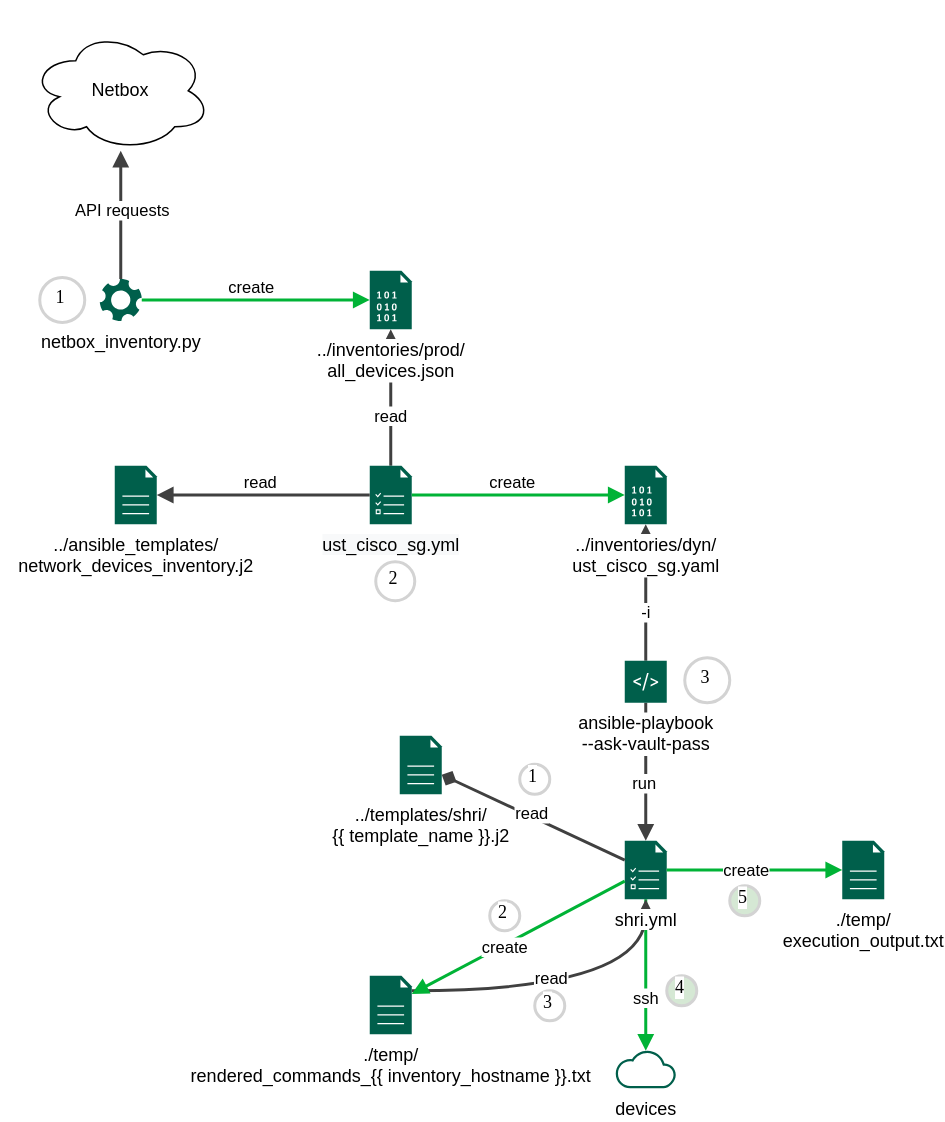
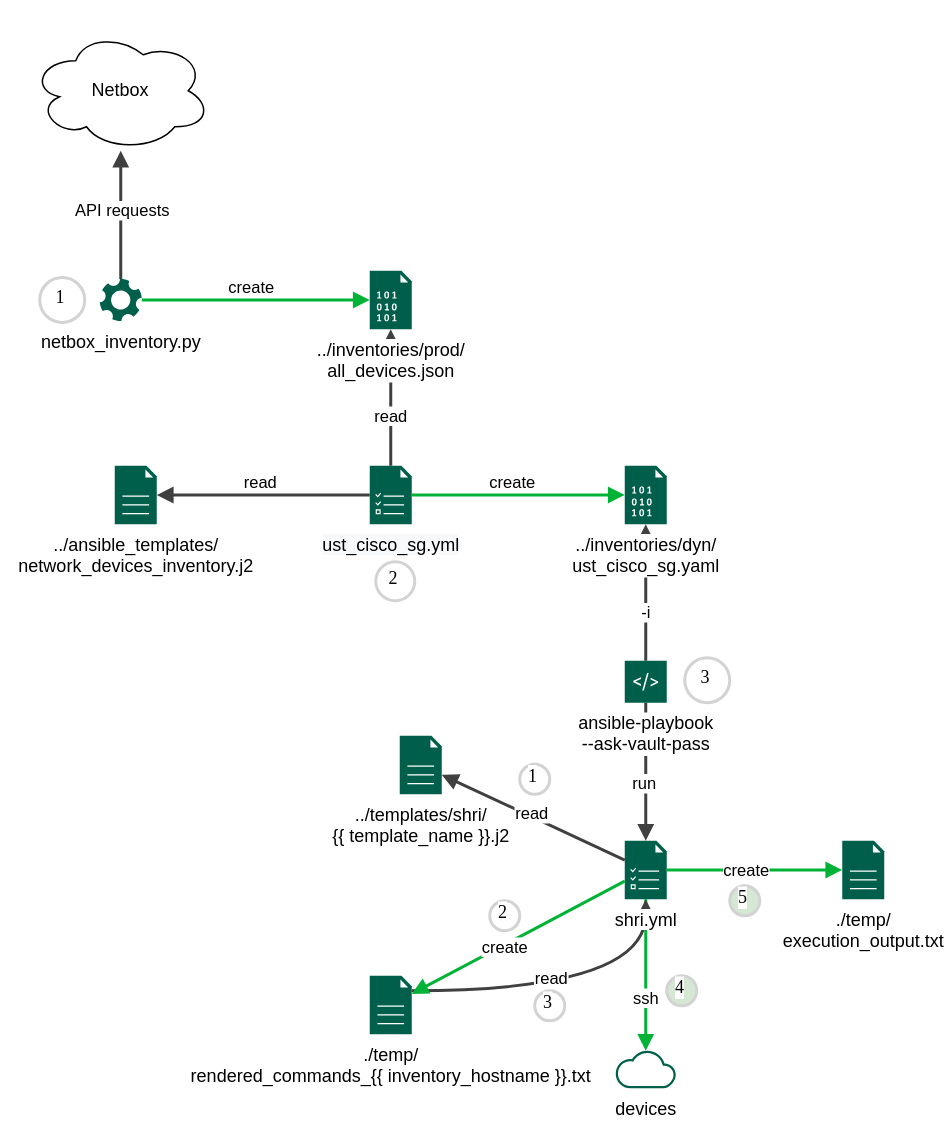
- <mxCell id="30" value="" style="edgeStyle=none;rounded=0;html=1;jettySize=auto;orthogonalLoop=1;strokeColor=#404040;strokeWidth=2;fontColor=#000000;jumpStyle=none;endArrow=diamond;endFill=1;startArrow=none;" edge="1" parent="1" source="26" target="29"><mxGeometry width="100" relative="1" as="geometry"><mxPoint x="570" y="530" as="sourcePoint" /><mxPoint x="670" y="530" as="targetPoint" /></mxGeometry></mxCell>
+ <mxCell id="30" value="" style="edgeStyle=none;rounded=0;html=1;jettySize=auto;orthogonalLoop=1;strokeColor=#404040;strokeWidth=2;fontColor=#000000;jumpStyle=none;endArrow=block;endFill=1;startArrow=none;" edge="1" parent="1" source="26" target="29"><mxGeometry width="100" relative="1" as="geometry"><mxPoint x="570" y="530" as="sourcePoint" /><mxPoint x="670" y="530" as="targetPoint" /></mxGeometry></mxCell>
